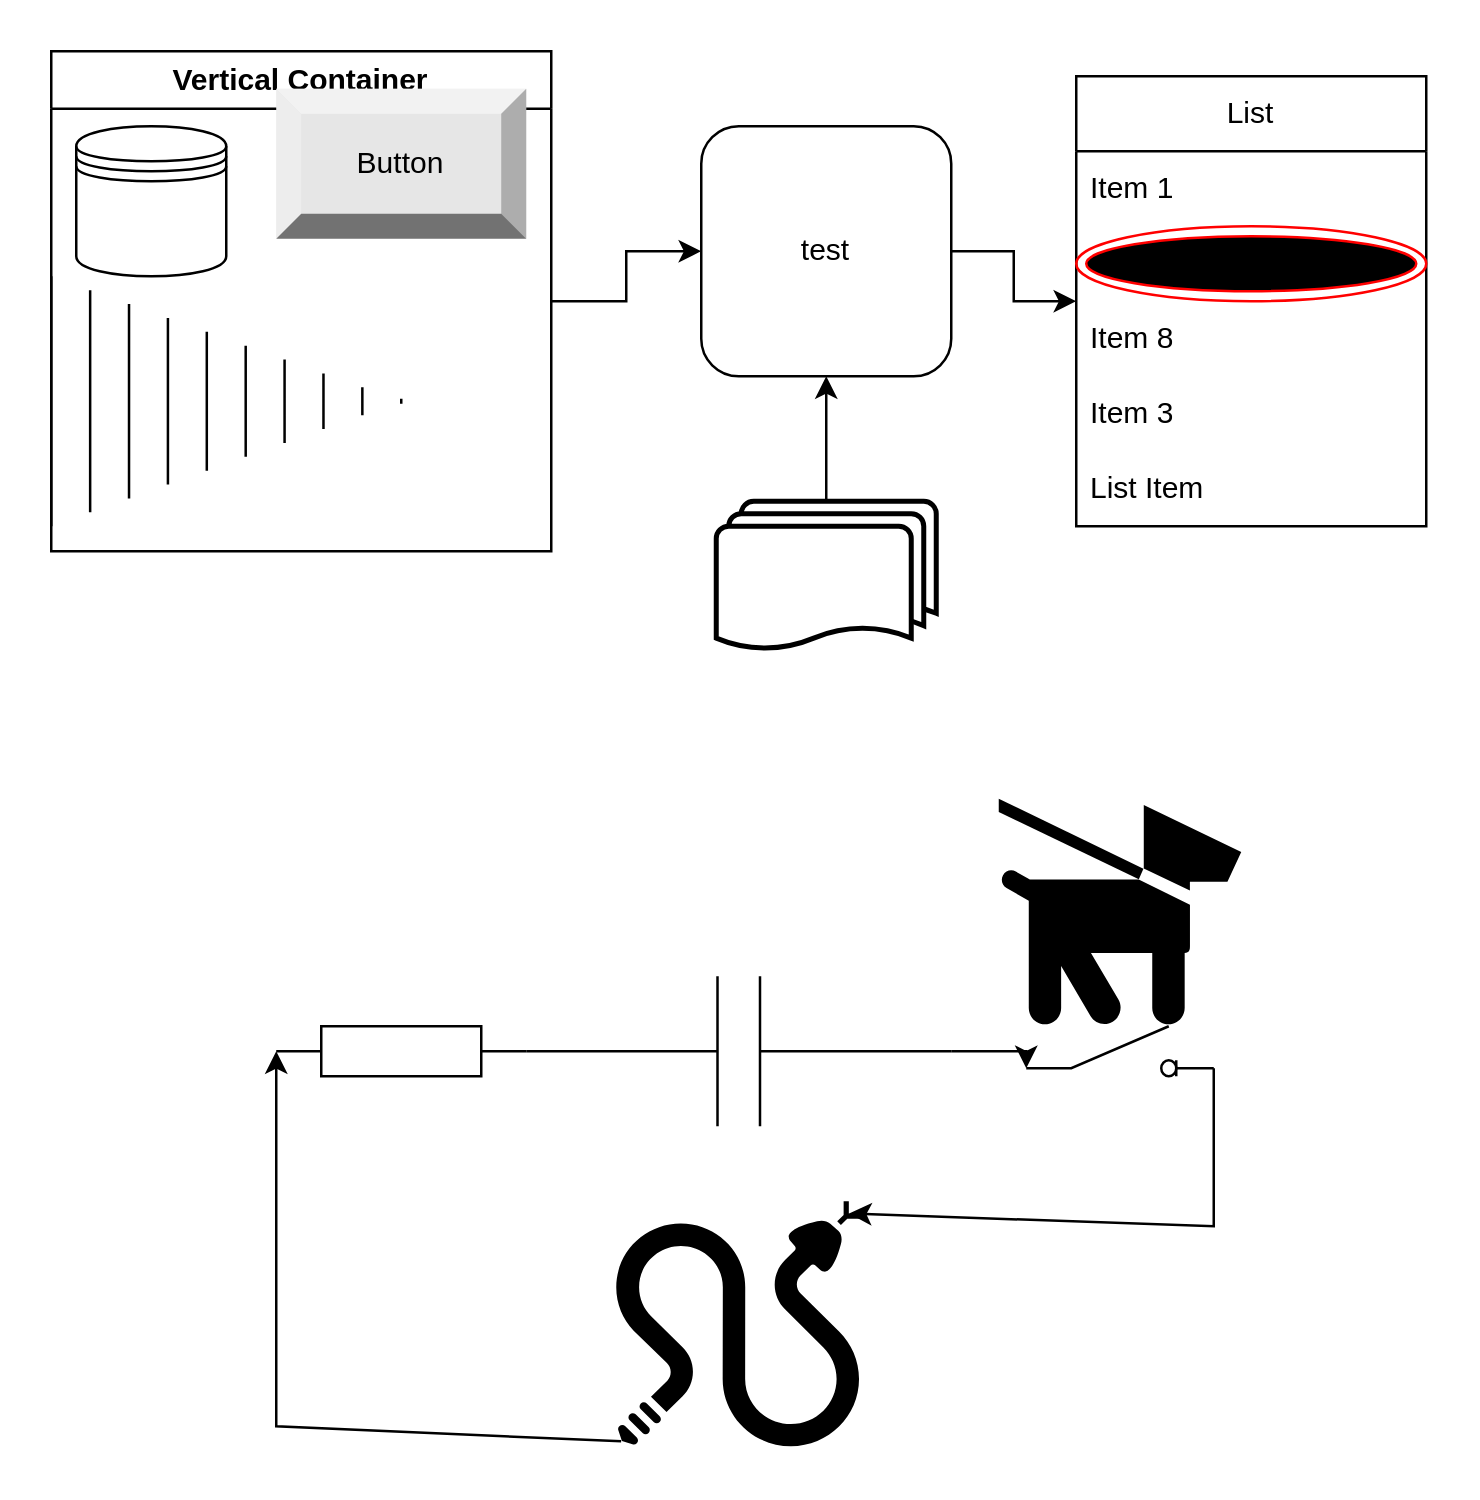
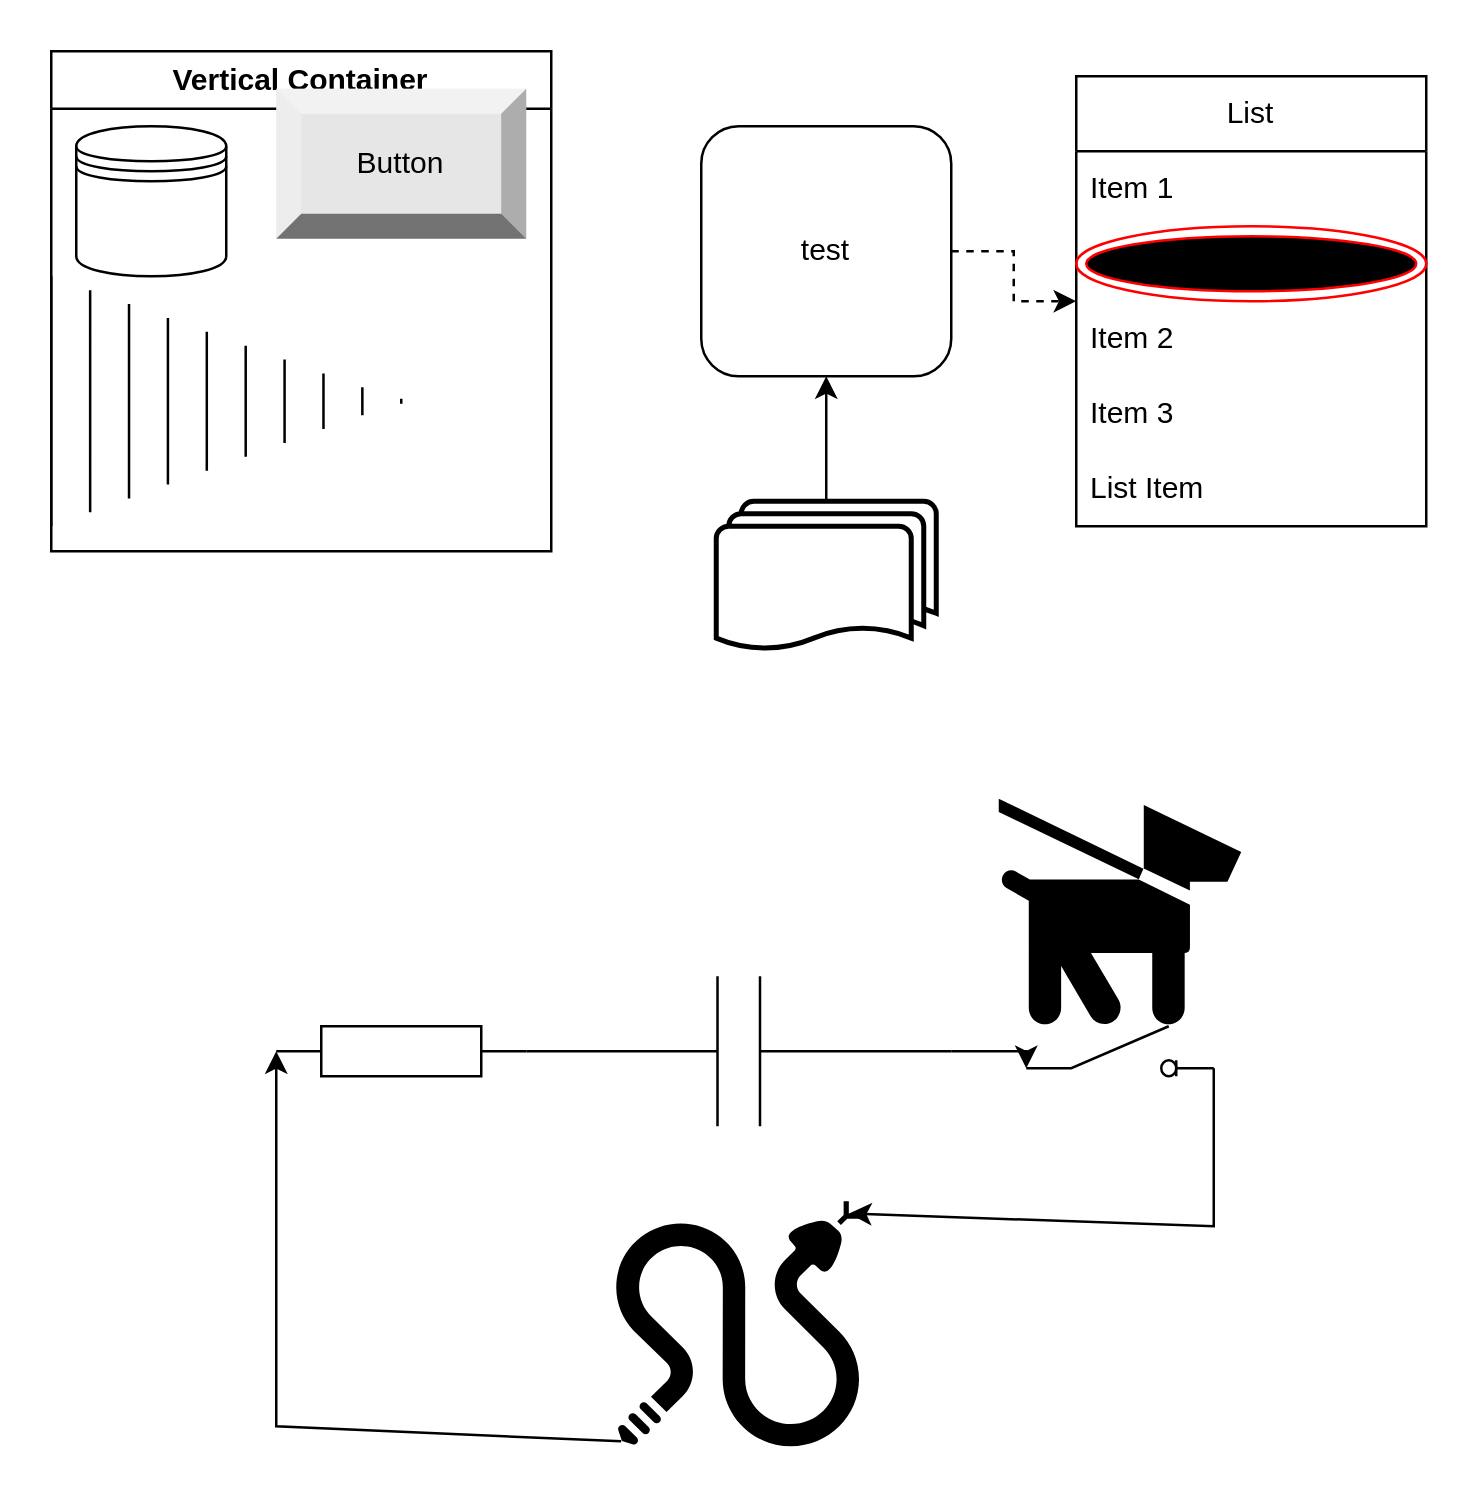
- <mxCell id="2" style="edgeStyle=orthogonalEdgeStyle;rounded=0;orthogonalLoop=1;jettySize=auto;html=1;exitX=1;exitY=0.5;exitDx=0;exitDy=0;entryX=0;entryY=0.5;entryDx=0;entryDy=0;" edge="1" parent="1" source="3" target="4"><mxGeometry relative="1" as="geometry" /></mxCell>
+ <mxCell id="2" style="edgeStyle=orthogonalEdgeStyle;rounded=0;orthogonalLoop=1;jettySize=auto;html=1;exitX=1;exitY=0.5;exitDx=0;exitDy=0;entryX=0;entryY=0.5;entryDx=0;entryDy=0;dashed=1;" edge="1" parent="1" source="3" target="4"><mxGeometry relative="1" as="geometry" /></mxCell>
- <mxCell id="10" style="edgeStyle=orthogonalEdgeStyle;rounded=0;orthogonalLoop=1;jettySize=auto;html=1;exitX=1;exitY=0.5;exitDx=0;exitDy=0;entryX=0;entryY=0.5;entryDx=0;entryDy=0;" edge="1" parent="1" source="11" target="3"><mxGeometry relative="1" as="geometry" /></mxCell>
- <mxCell id="7" value="Item 8" style="text;strokeColor=none;fillColor=none;align=left;verticalAlign=middle;spacingLeft=4;spacingRight=4;overflow=hidden;points=[[0,0.5],[1,0.5]];portConstraint=eastwest;rotatable=0;whiteSpace=wrap;html=1;" vertex="1" parent="4"><mxGeometry y="90" width="140" height="30" as="geometry" /></mxCell>
+ <mxCell id="7" value="Item 2" style="text;strokeColor=none;fillColor=none;align=left;verticalAlign=middle;spacingLeft=4;spacingRight=4;overflow=hidden;points=[[0,0.5],[1,0.5]];portConstraint=eastwest;rotatable=0;whiteSpace=wrap;html=1;" vertex="1" parent="4"><mxGeometry y="90" width="140" height="30" as="geometry" /></mxCell>
